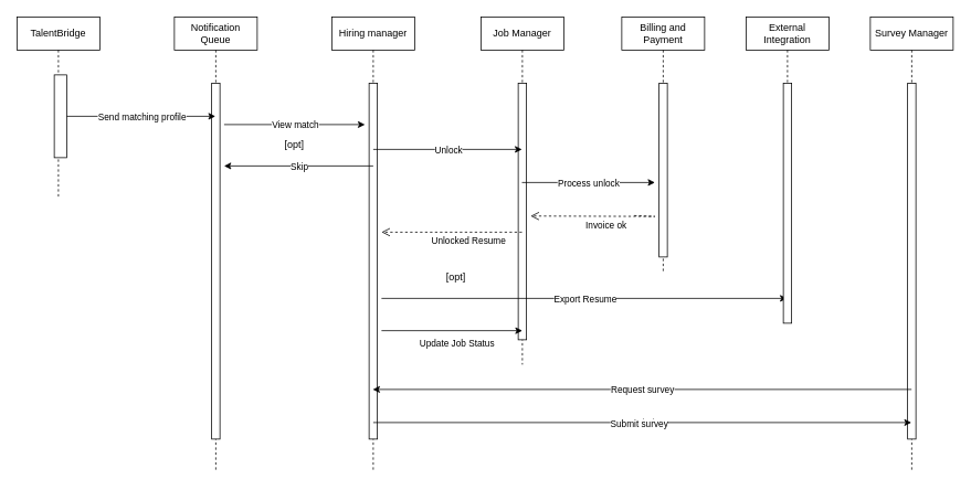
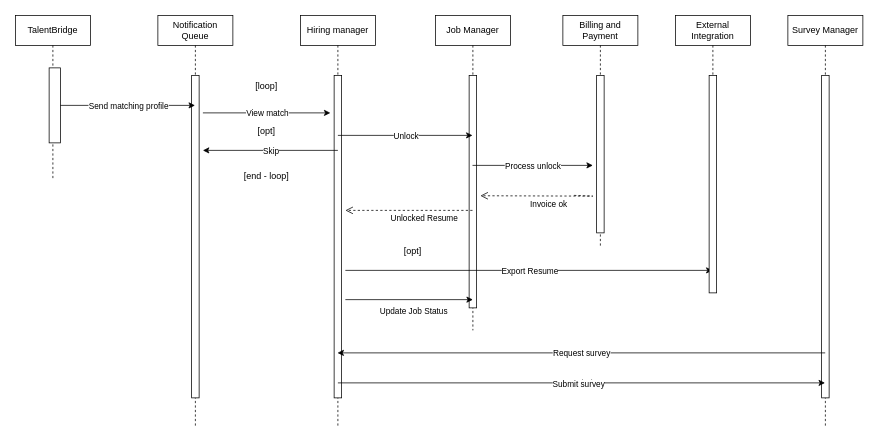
+ <mxCell id="9" value="[loop]" style="text;html=1;align=center;verticalAlign=middle;whiteSpace=wrap;rounded=0;" parent="1" vertex="1"><mxGeometry x="325" y="100" width="60" height="30" as="geometry" /></mxCell>
+ <mxCell id="10" value="[end - loop]" style="text;html=1;align=center;verticalAlign=middle;whiteSpace=wrap;rounded=0;" parent="1" vertex="1"><mxGeometry x="320" y="220" width="70" height="30" as="geometry" /></mxCell>
